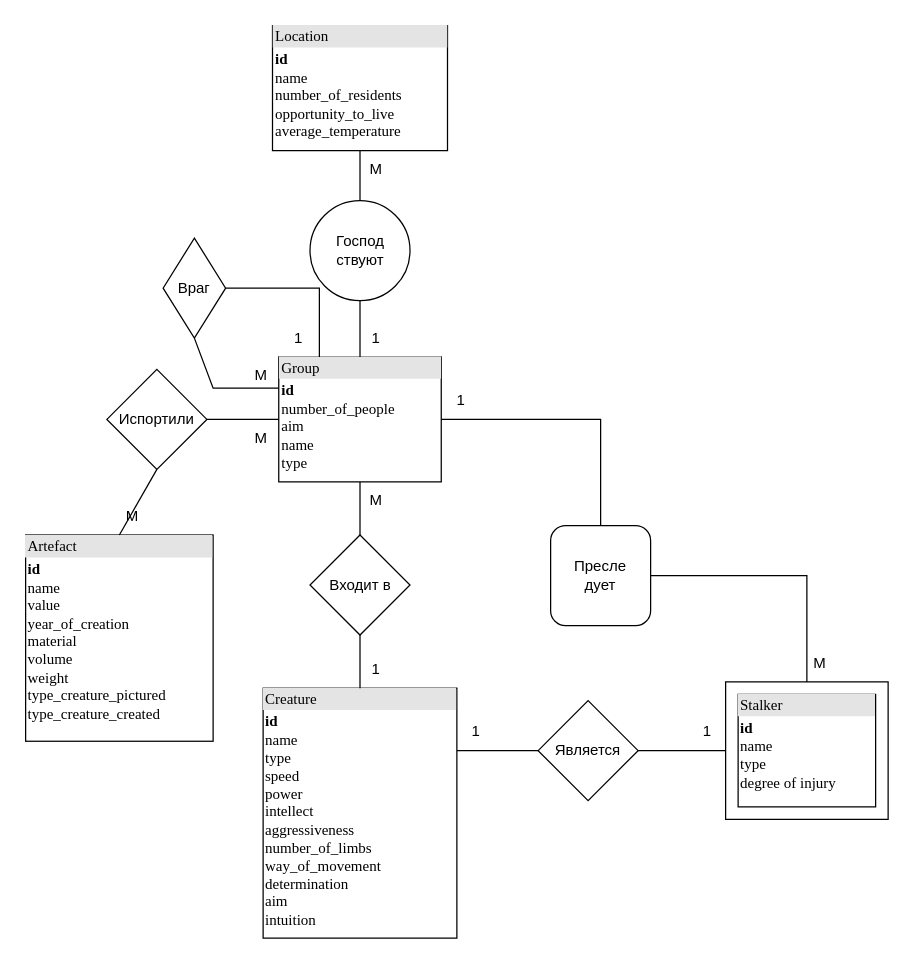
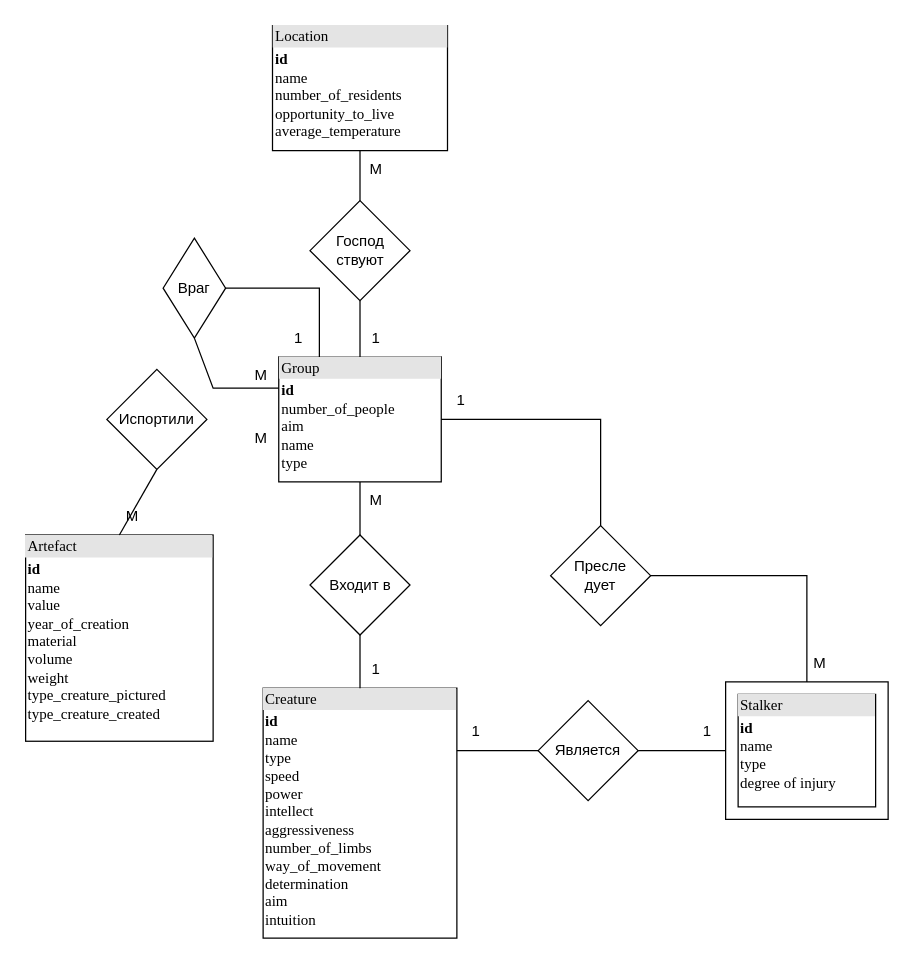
- <mxCell id="12" value="Господ&lt;br&gt;ствуют" style="ellipse;whiteSpace=wrap;html=1;" vertex="1" parent="1"><mxGeometry x="247.5" y="160" width="80" height="80" as="geometry" /></mxCell>
+ <mxCell id="12" value="Господ&lt;br&gt;ствуют" style="rhombus;whiteSpace=wrap;html=1;" vertex="1" parent="1"><mxGeometry x="247.5" y="160" width="80" height="80" as="geometry" /></mxCell>
- <mxCell id="26" value="" style="endArrow=none;html=1;rounded=0;entryX=0;entryY=0.5;entryDx=0;entryDy=0;exitX=1;exitY=0.5;exitDx=0;exitDy=0;" edge="1" parent="1" source="11" target="2"><mxGeometry width="50" height="50" relative="1" as="geometry"><mxPoint x="135" y="335" as="sourcePoint" /><mxPoint x="200" y="335" as="targetPoint" /></mxGeometry></mxCell>
- <mxCell id="21" value="Пресле&lt;br&gt;дует" style="whiteSpace=wrap;html=1;rounded=1;" vertex="1" parent="1"><mxGeometry x="440" y="420" width="80" height="80" as="geometry" /></mxCell>
+ <mxCell id="21" value="Пресле&lt;br&gt;дует" style="rhombus;whiteSpace=wrap;html=1;" vertex="1" parent="1"><mxGeometry x="440" y="420" width="80" height="80" as="geometry" /></mxCell>
